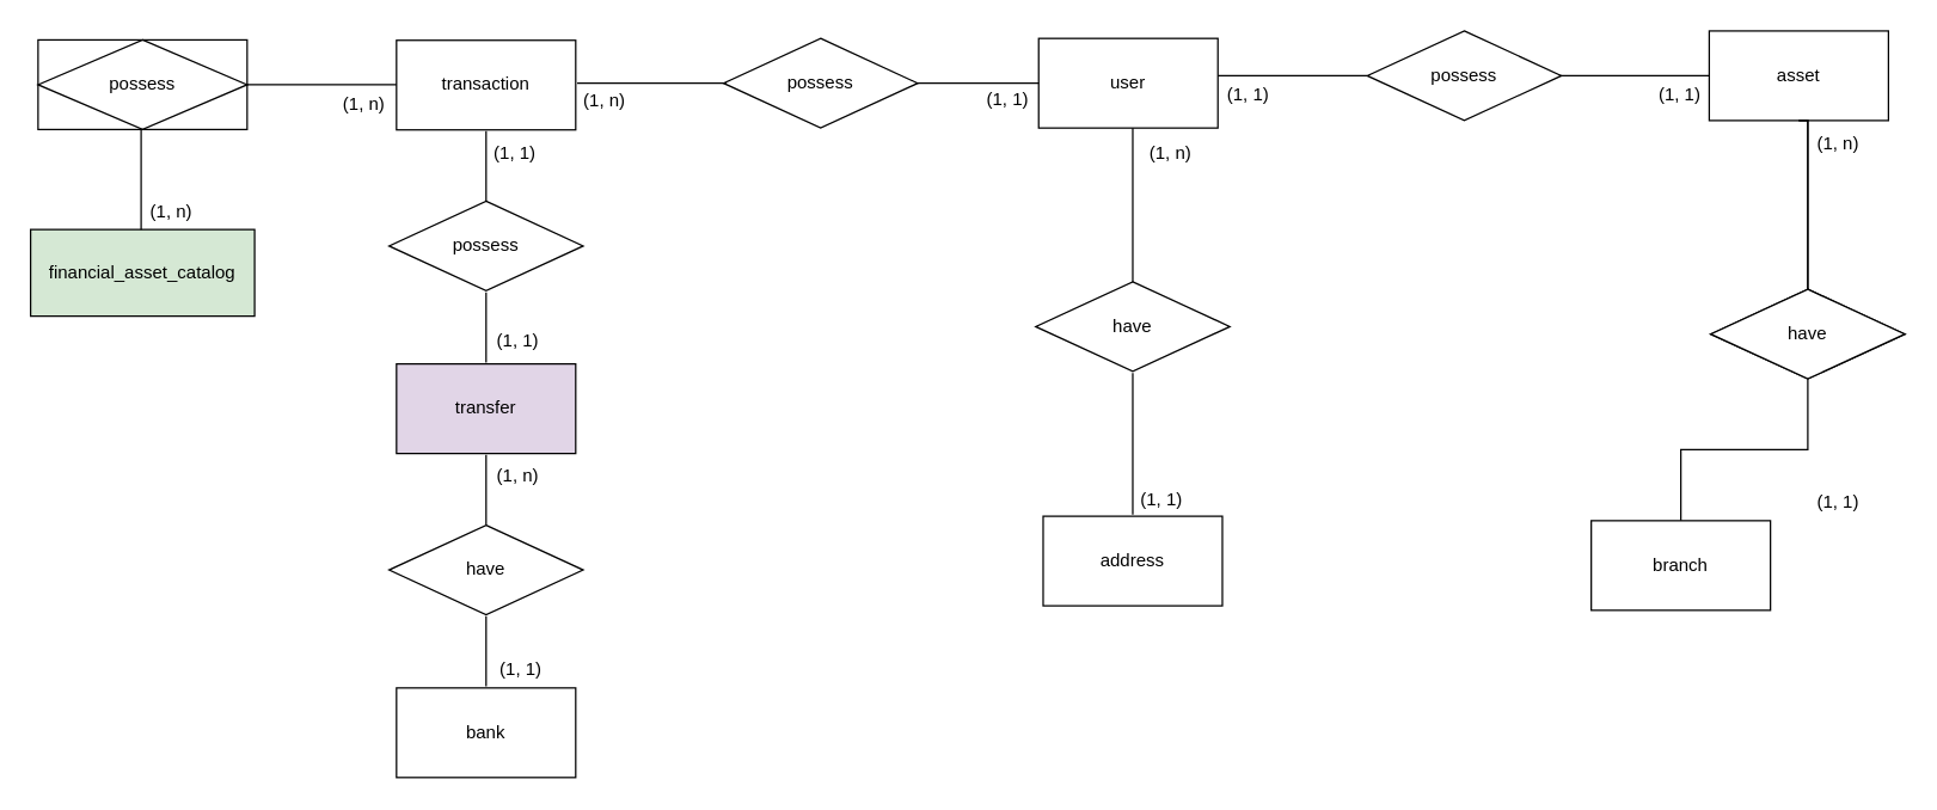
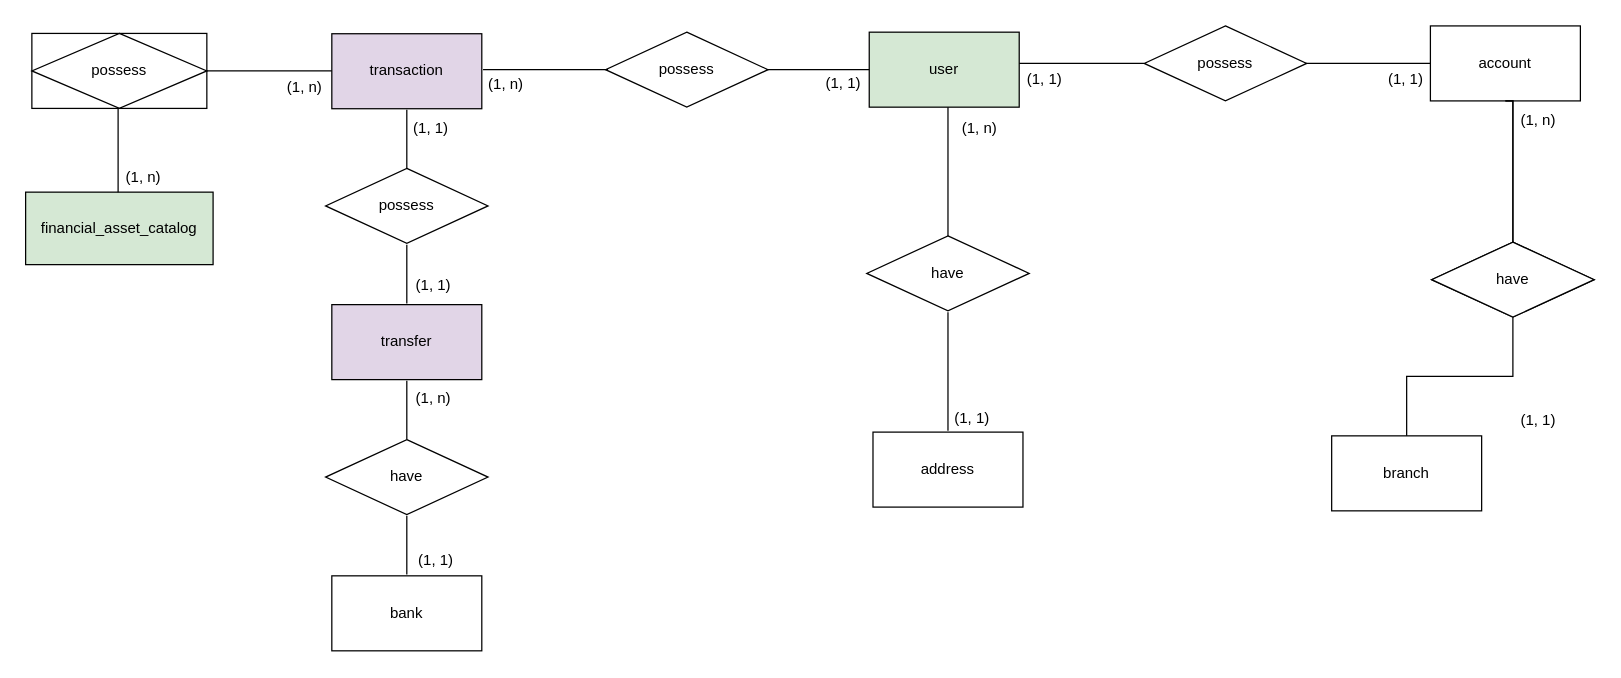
- <mxCell id="3" value="asset" style="rounded=0;whiteSpace=wrap;html=1;" parent="1" vertex="1"><mxGeometry x="1144" y="20" width="120" height="60" as="geometry" /></mxCell>
+ <mxCell id="3" value="account" style="rounded=0;whiteSpace=wrap;html=1;" parent="1" vertex="1"><mxGeometry x="1144" y="20" width="120" height="60" as="geometry" /></mxCell>
- <mxCell id="2" value="user" style="rounded=0;whiteSpace=wrap;html=1;" parent="1" vertex="1"><mxGeometry x="695" y="25" width="120" height="60" as="geometry" /></mxCell>
+ <mxCell id="2" value="user" style="rounded=0;whiteSpace=wrap;html=1;fillColor=#d5e8d4;" parent="1" vertex="1"><mxGeometry x="695" y="25" width="120" height="60" as="geometry" /></mxCell>
- <mxCell id="19" value="transaction" style="rounded=0;whiteSpace=wrap;html=1;" parent="1" vertex="1"><mxGeometry x="265" y="26.25" width="120" height="60" as="geometry" /></mxCell>
+ <mxCell id="19" value="transaction" style="rounded=0;whiteSpace=wrap;html=1;fillColor=#e1d5e7;" parent="1" vertex="1"><mxGeometry x="265" y="26.25" width="120" height="60" as="geometry" /></mxCell>
